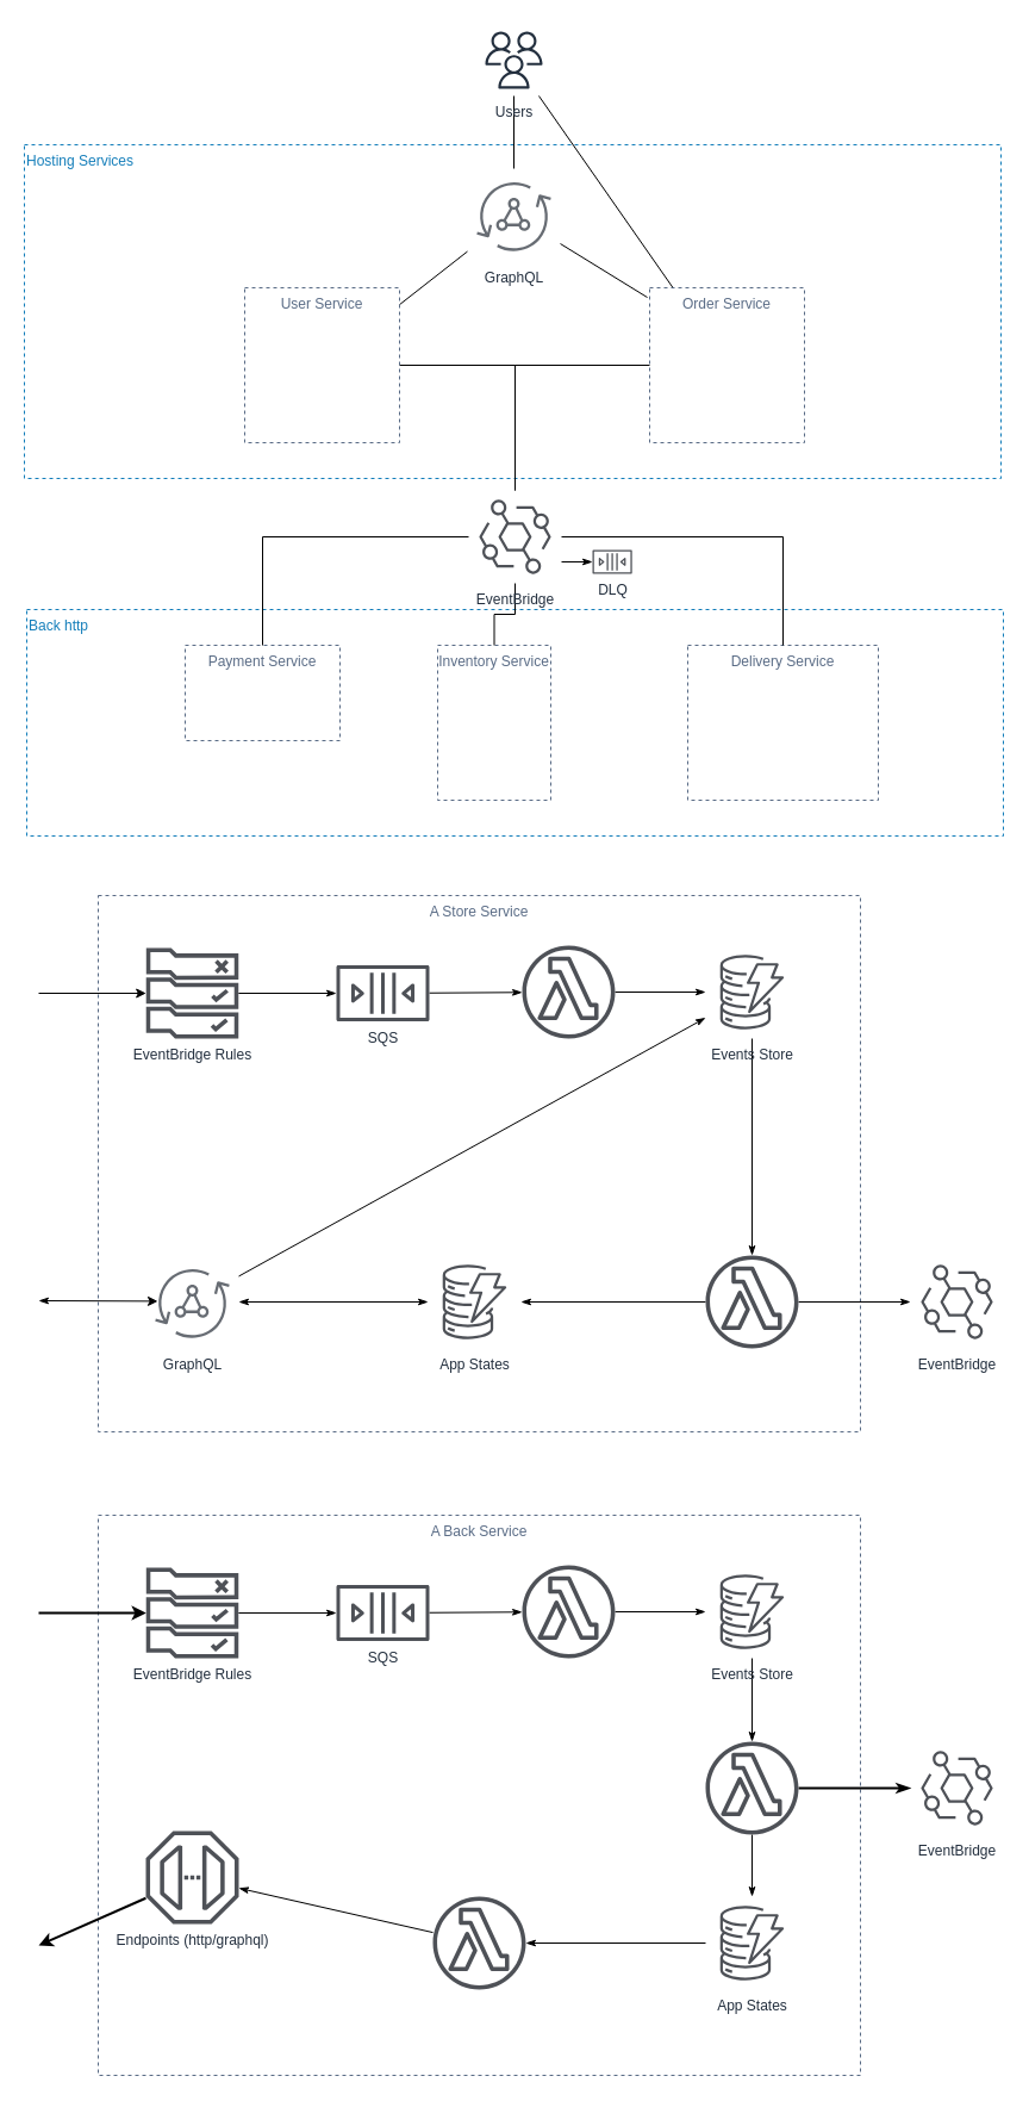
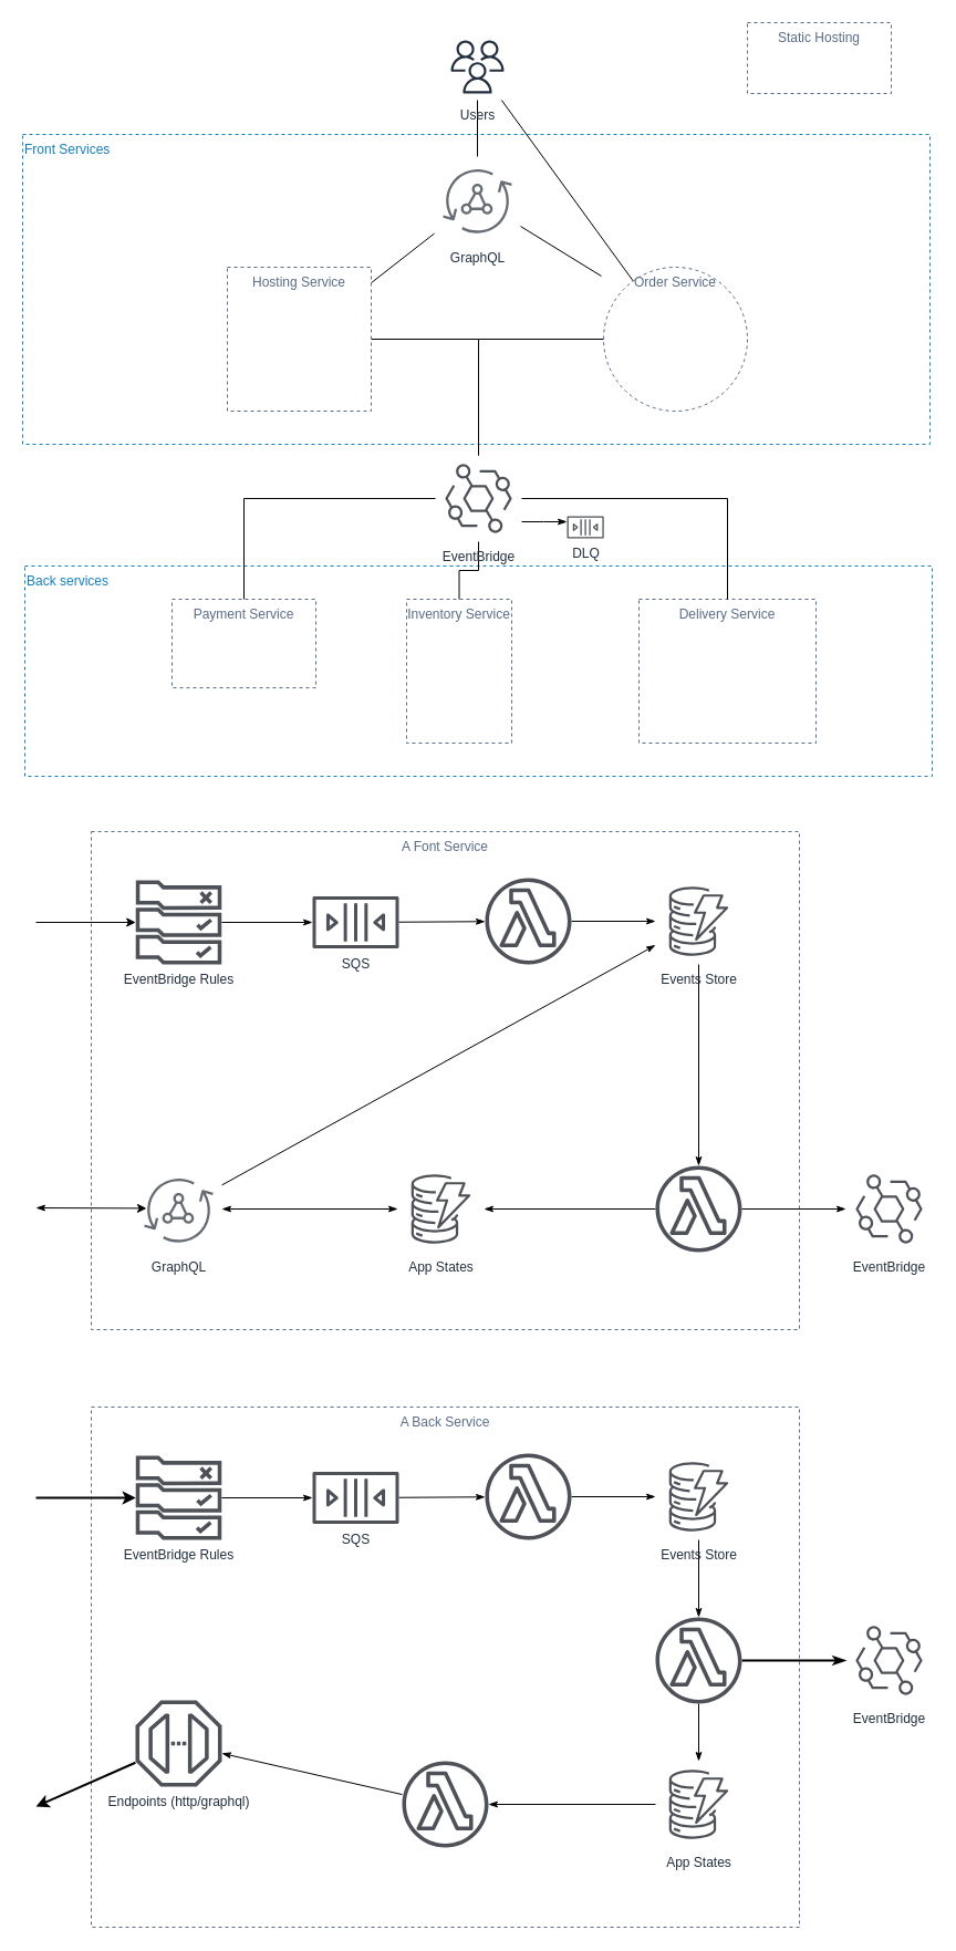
- <mxCell id="8" value="Users" style="outlineConnect=0;gradientColor=none;strokeColor=#232F3E;dashed=0;verticalLabelPosition=bottom;verticalAlign=top;align=center;html=1;fontSize=12;fontStyle=0;aspect=fixed;shape=mxgraph.aws4.resourceIcon;resIcon=mxgraph.aws4.users;fillColor=none;fontColor=#232F3E;" parent="1" vertex="1"><mxGeometry x="401" y="20" width="60" height="60" as="geometry" /></mxCell>
+ <mxCell id="8" value="Users" style="outlineConnect=0;gradientColor=none;strokeColor=#232F3E;dashed=0;verticalLabelPosition=bottom;verticalAlign=top;align=center;html=1;fontSize=12;fontStyle=0;aspect=fixed;shape=mxgraph.aws4.resourceIcon;resIcon=mxgraph.aws4.users;fillColor=none;fontColor=#232F3E;" parent="1" vertex="1"><mxGeometry x="401" y="30" width="60" height="60" as="geometry" /></mxCell>
+ <mxCell id="24" value="Static Hosting" style="fillColor=none;strokeColor=#5A6C86;dashed=1;verticalAlign=top;fontStyle=0;fontColor=#5A6C86;" parent="1" vertex="1"><mxGeometry x="675" y="20" width="130" height="64" as="geometry" /></mxCell>
- <mxCell id="3" value="Hosting Services" style="fillColor=none;strokeColor=#147EBA;dashed=1;verticalAlign=top;fontStyle=0;fontColor=#147EBA;align=left;" parent="1" vertex="1"><mxGeometry x="20" y="121" width="820" height="280" as="geometry" /></mxCell>
+ <mxCell id="3" value="Front Services" style="fillColor=none;strokeColor=#147EBA;dashed=1;verticalAlign=top;fontStyle=0;fontColor=#147EBA;align=left;" parent="1" vertex="1"><mxGeometry x="20" y="121" width="820" height="280" as="geometry" /></mxCell>
- <mxCell id="20" value="User Service" style="fillColor=none;strokeColor=#5A6C86;dashed=1;verticalAlign=top;fontStyle=0;fontColor=#5A6C86;" parent="1" vertex="1"><mxGeometry x="205" y="241" width="130" height="130" as="geometry" /></mxCell>
+ <mxCell id="20" value="Hosting Service" style="fillColor=none;strokeColor=#5A6C86;dashed=1;verticalAlign=top;fontStyle=0;fontColor=#5A6C86;" parent="1" vertex="1"><mxGeometry x="205" y="241" width="130" height="130" as="geometry" /></mxCell>
- <mxCell id="10" value="Order Service" style="fillColor=none;strokeColor=#5A6C86;dashed=1;verticalAlign=top;fontStyle=0;fontColor=#5A6C86;" parent="1" vertex="1"><mxGeometry x="545" y="241" width="130" height="130" as="geometry" /></mxCell>
+ <mxCell id="10" value="Order Service" style="ellipse;fillColor=none;strokeColor=#5A6C86;dashed=1;verticalAlign=top;fontStyle=0;fontColor=#5A6C86;" parent="1" vertex="1"><mxGeometry x="545" y="241" width="130" height="130" as="geometry" /></mxCell>
- <mxCell id="21" value="DLQ" style="outlineConnect=0;gradientColor=none;strokeColor=none;dashed=0;verticalLabelPosition=bottom;verticalAlign=top;align=center;html=1;fontSize=12;fontStyle=0;aspect=fixed;pointerEvents=1;shape=mxgraph.aws4.queue;fillColor=#4E5157;fontColor=#232F3E;" parent="1" vertex="1"><mxGeometry x="497" y="461" width="33.19" height="20" as="geometry" /></mxCell>
+ <mxCell id="21" value="DLQ" style="outlineConnect=0;gradientColor=none;strokeColor=none;dashed=0;verticalLabelPosition=bottom;verticalAlign=top;align=center;html=1;fontSize=12;fontStyle=0;aspect=fixed;pointerEvents=1;shape=mxgraph.aws4.queue;fillColor=#4E5157;fontColor=#232F3E;" parent="1" vertex="1"><mxGeometry x="512" y="466" width="33.19" height="20" as="geometry" /></mxCell>
- <mxCell id="4" value="Back http" style="fillColor=none;strokeColor=#147EBA;dashed=1;verticalAlign=top;fontStyle=0;fontColor=#147EBA;align=left;" parent="1" vertex="1"><mxGeometry x="22" y="511" width="820" height="190" as="geometry" /></mxCell>
+ <mxCell id="4" value="Back services" style="fillColor=none;strokeColor=#147EBA;dashed=1;verticalAlign=top;fontStyle=0;fontColor=#147EBA;align=left;" parent="1" vertex="1"><mxGeometry x="22" y="511" width="820" height="190" as="geometry" /></mxCell>
- <mxCell id="44" value="A Store Service" style="fillColor=none;strokeColor=#5A6C86;dashed=1;verticalAlign=top;fontStyle=0;fontColor=#5A6C86;" parent="1" vertex="1"><mxGeometry x="82" y="751" width="640" height="450" as="geometry" /></mxCell>
+ <mxCell id="44" value="A Font Service" style="fillColor=none;strokeColor=#5A6C86;dashed=1;verticalAlign=top;fontStyle=0;fontColor=#5A6C86;" parent="1" vertex="1"><mxGeometry x="82" y="751" width="640" height="450" as="geometry" /></mxCell>
